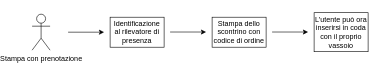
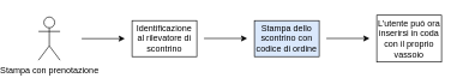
- <mxCell id="4" value="Identificazione al rilevatore di presenza" style="rounded=0;whiteSpace=wrap;html=1;" vertex="1" parent="1"><mxGeometry x="150" y="28" width="90" height="50" as="geometry" /></mxCell>
+ <mxCell id="4" value="Identificazione al rilevatore di scontrino" style="rounded=0;whiteSpace=wrap;html=1;" vertex="1" parent="1"><mxGeometry x="150" y="28" width="90" height="50" as="geometry" /></mxCell>
- <mxCell id="6" value="Stampa dello scontrino con codice di ordine" style="rounded=0;whiteSpace=wrap;html=1;" vertex="1" parent="1"><mxGeometry x="320" y="28" width="90" height="50" as="geometry" /></mxCell>
+ <mxCell id="6" value="Stampa dello scontrino con codice di ordine" style="rounded=0;whiteSpace=wrap;html=1;fillColor=#dae8fc;" vertex="1" parent="1"><mxGeometry x="320" y="28" width="90" height="50" as="geometry" /></mxCell>
